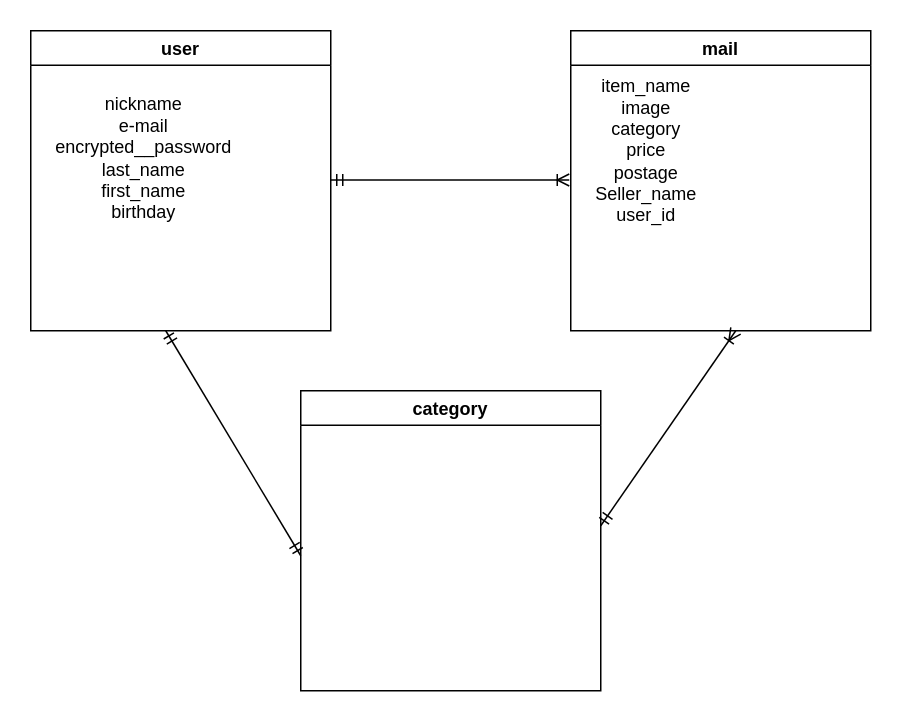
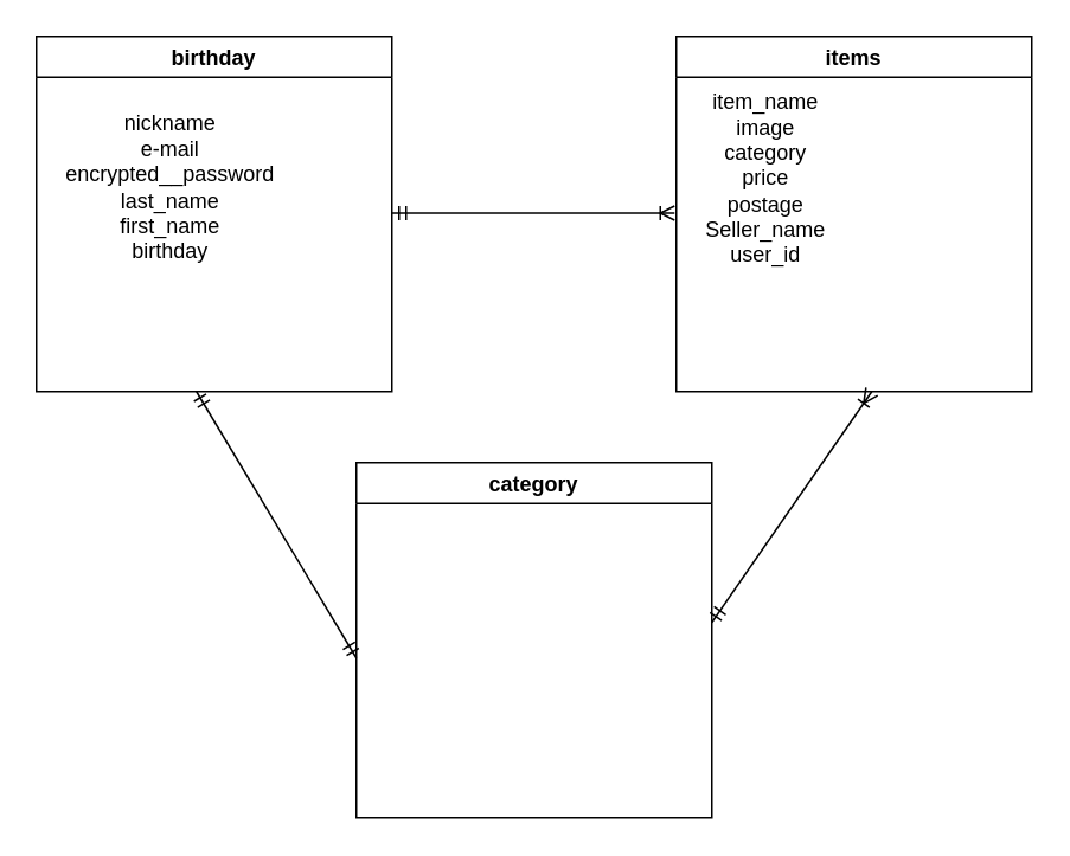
- <mxCell id="2" value="user" style="swimlane;" parent="1" vertex="1"><mxGeometry x="20" y="20" width="200" height="200" as="geometry" /></mxCell>
+ <mxCell id="2" value="birthday" style="swimlane;" parent="1" vertex="1"><mxGeometry x="20" y="20" width="200" height="200" as="geometry" /></mxCell>
- <mxCell id="4" value="mail" style="swimlane;" vertex="1" parent="1"><mxGeometry x="380" y="20" width="200" height="200" as="geometry" /></mxCell>
+ <mxCell id="4" value="items" style="swimlane;" vertex="1" parent="1"><mxGeometry x="380" y="20" width="200" height="200" as="geometry" /></mxCell>
